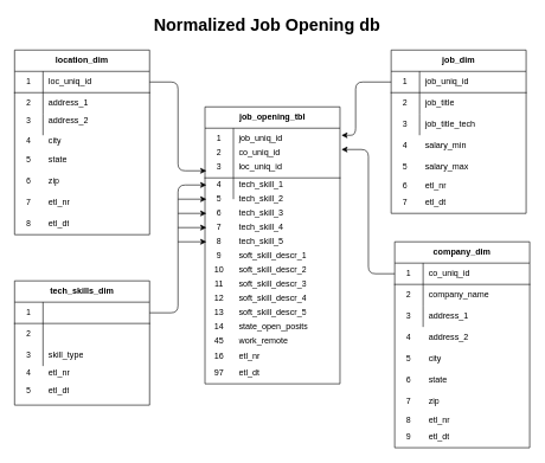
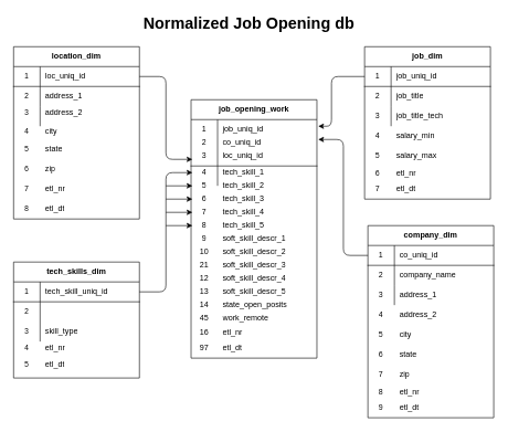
- <mxCell id="49" value="job_opening_tbl" style="shape=table;html=1;whiteSpace=wrap;startSize=30;container=1;collapsible=0;childLayout=tableLayout;fixedRows=1;rowLines=0;fontStyle=1;align=center;" vertex="1" parent="48"><mxGeometry width="190" height="390" as="geometry" /></mxCell>
+ <mxCell id="49" value="job_opening_work" style="shape=table;html=1;whiteSpace=wrap;startSize=30;container=1;collapsible=0;childLayout=tableLayout;fixedRows=1;rowLines=0;fontStyle=1;align=center;" vertex="1" parent="48"><mxGeometry width="190" height="390" as="geometry" /></mxCell>
- <mxCell id="76" value="11" style="shape=partialRectangle;html=1;whiteSpace=wrap;connectable=0;fillColor=none;top=0;left=0;bottom=0;right=0;overflow=hidden;container=0;" vertex="1" parent="48"><mxGeometry y="235" width="40" height="30" as="geometry" /></mxCell>
+ <mxCell id="76" value="21" style="shape=partialRectangle;html=1;whiteSpace=wrap;connectable=0;fillColor=none;top=0;left=0;bottom=0;right=0;overflow=hidden;container=0;" vertex="1" parent="48"><mxGeometry y="235" width="40" height="30" as="geometry" /></mxCell>
+ <mxCell id="38" value="tech_skill_uniq_id" style="shape=partialRectangle;html=1;whiteSpace=wrap;connectable=0;fillColor=none;top=0;left=0;bottom=0;right=0;align=left;spacingLeft=6;overflow=hidden;container=0;" vertex="1" parent="36"><mxGeometry x="40" width="150" height="30" as="geometry" /></mxCell>
